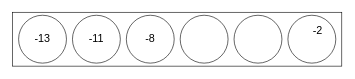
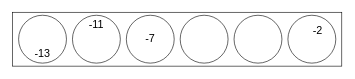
- <mxCell id="12" value="-13" style="text;html=1;strokeColor=none;fillColor=none;align=center;verticalAlign=middle;whiteSpace=wrap;rounded=0;fontSize=18;" vertex="1" parent="1"><mxGeometry x="50" y="55" width="40" height="20" as="geometry" /></mxCell>
+ <mxCell id="12" value="-13" style="text;html=1;strokeColor=none;fillColor=none;align=center;verticalAlign=middle;whiteSpace=wrap;rounded=0;fontSize=18;" vertex="1" parent="1"><mxGeometry x="50" y="80" width="40" height="20" as="geometry" /></mxCell>
- <mxCell id="10" value="-11" style="text;html=1;strokeColor=none;fillColor=none;align=center;verticalAlign=middle;whiteSpace=wrap;rounded=0;fontSize=18;" vertex="1" parent="1"><mxGeometry x="140" y="55" width="40" height="20" as="geometry" /></mxCell>
+ <mxCell id="10" value="-11" style="text;html=1;strokeColor=none;fillColor=none;align=center;verticalAlign=middle;whiteSpace=wrap;rounded=0;fontSize=18;" vertex="1" parent="1"><mxGeometry x="140" y="30" width="40" height="20" as="geometry" /></mxCell>
- <mxCell id="8" value="-8" style="text;html=1;strokeColor=none;fillColor=none;align=center;verticalAlign=middle;whiteSpace=wrap;rounded=0;fontSize=18;" vertex="1" parent="1"><mxGeometry x="230" y="55" width="40" height="20" as="geometry" /></mxCell>
+ <mxCell id="8" value="-7" style="text;html=1;strokeColor=none;fillColor=none;align=center;verticalAlign=middle;whiteSpace=wrap;rounded=0;fontSize=18;" vertex="1" parent="1"><mxGeometry x="230" y="55" width="40" height="20" as="geometry" /></mxCell>
